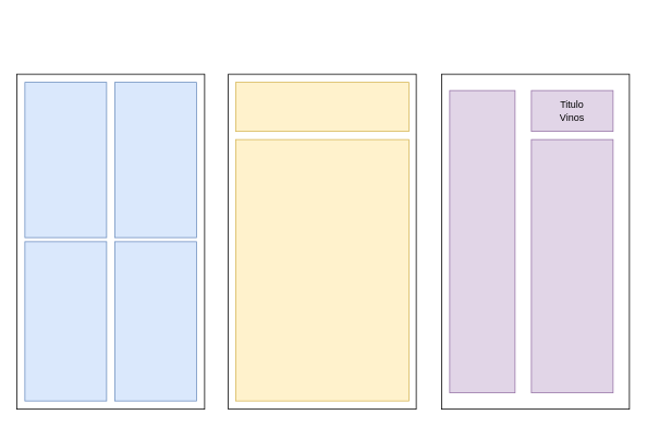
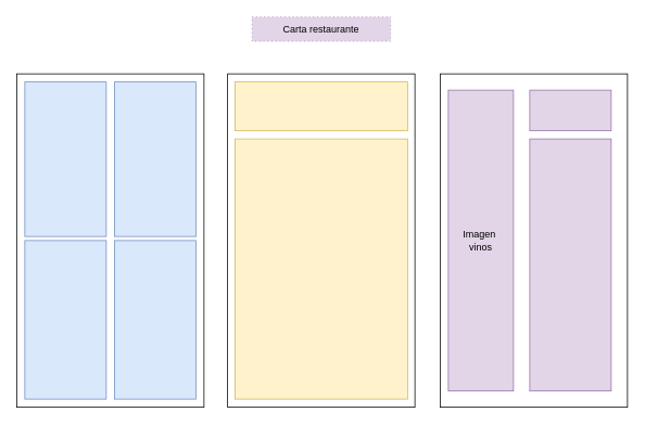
+ <mxCell id="3" value="Carta restaurante" style="text;html=1;align=center;verticalAlign=middle;whiteSpace=wrap;rounded=0;fillColor=#e1d5e7;strokeColor=#9673a6;dashed=1;strokeWidth=1;dashPattern=1 4;perimeterSpacing=8;sketch=0;" vertex="1" parent="1"><mxGeometry x="309" y="20" width="170" height="30" as="geometry" /></mxCell>
- <mxCell id="16" value="Titulo Vinos" style="text;html=1;strokeColor=none;fillColor=none;align=center;verticalAlign=middle;whiteSpace=wrap;rounded=0;shadow=0;" vertex="1" parent="1"><mxGeometry x="670" y="120" width="60" height="30" as="geometry" /></mxCell>
+ <mxCell id="14" value="Imagen&amp;nbsp;&lt;br&gt;vinos" style="text;html=1;strokeColor=none;fillColor=none;align=center;verticalAlign=middle;whiteSpace=wrap;rounded=0;" vertex="1" parent="1"><mxGeometry x="560" y="280" width="60" height="30" as="geometry" /></mxCell>
